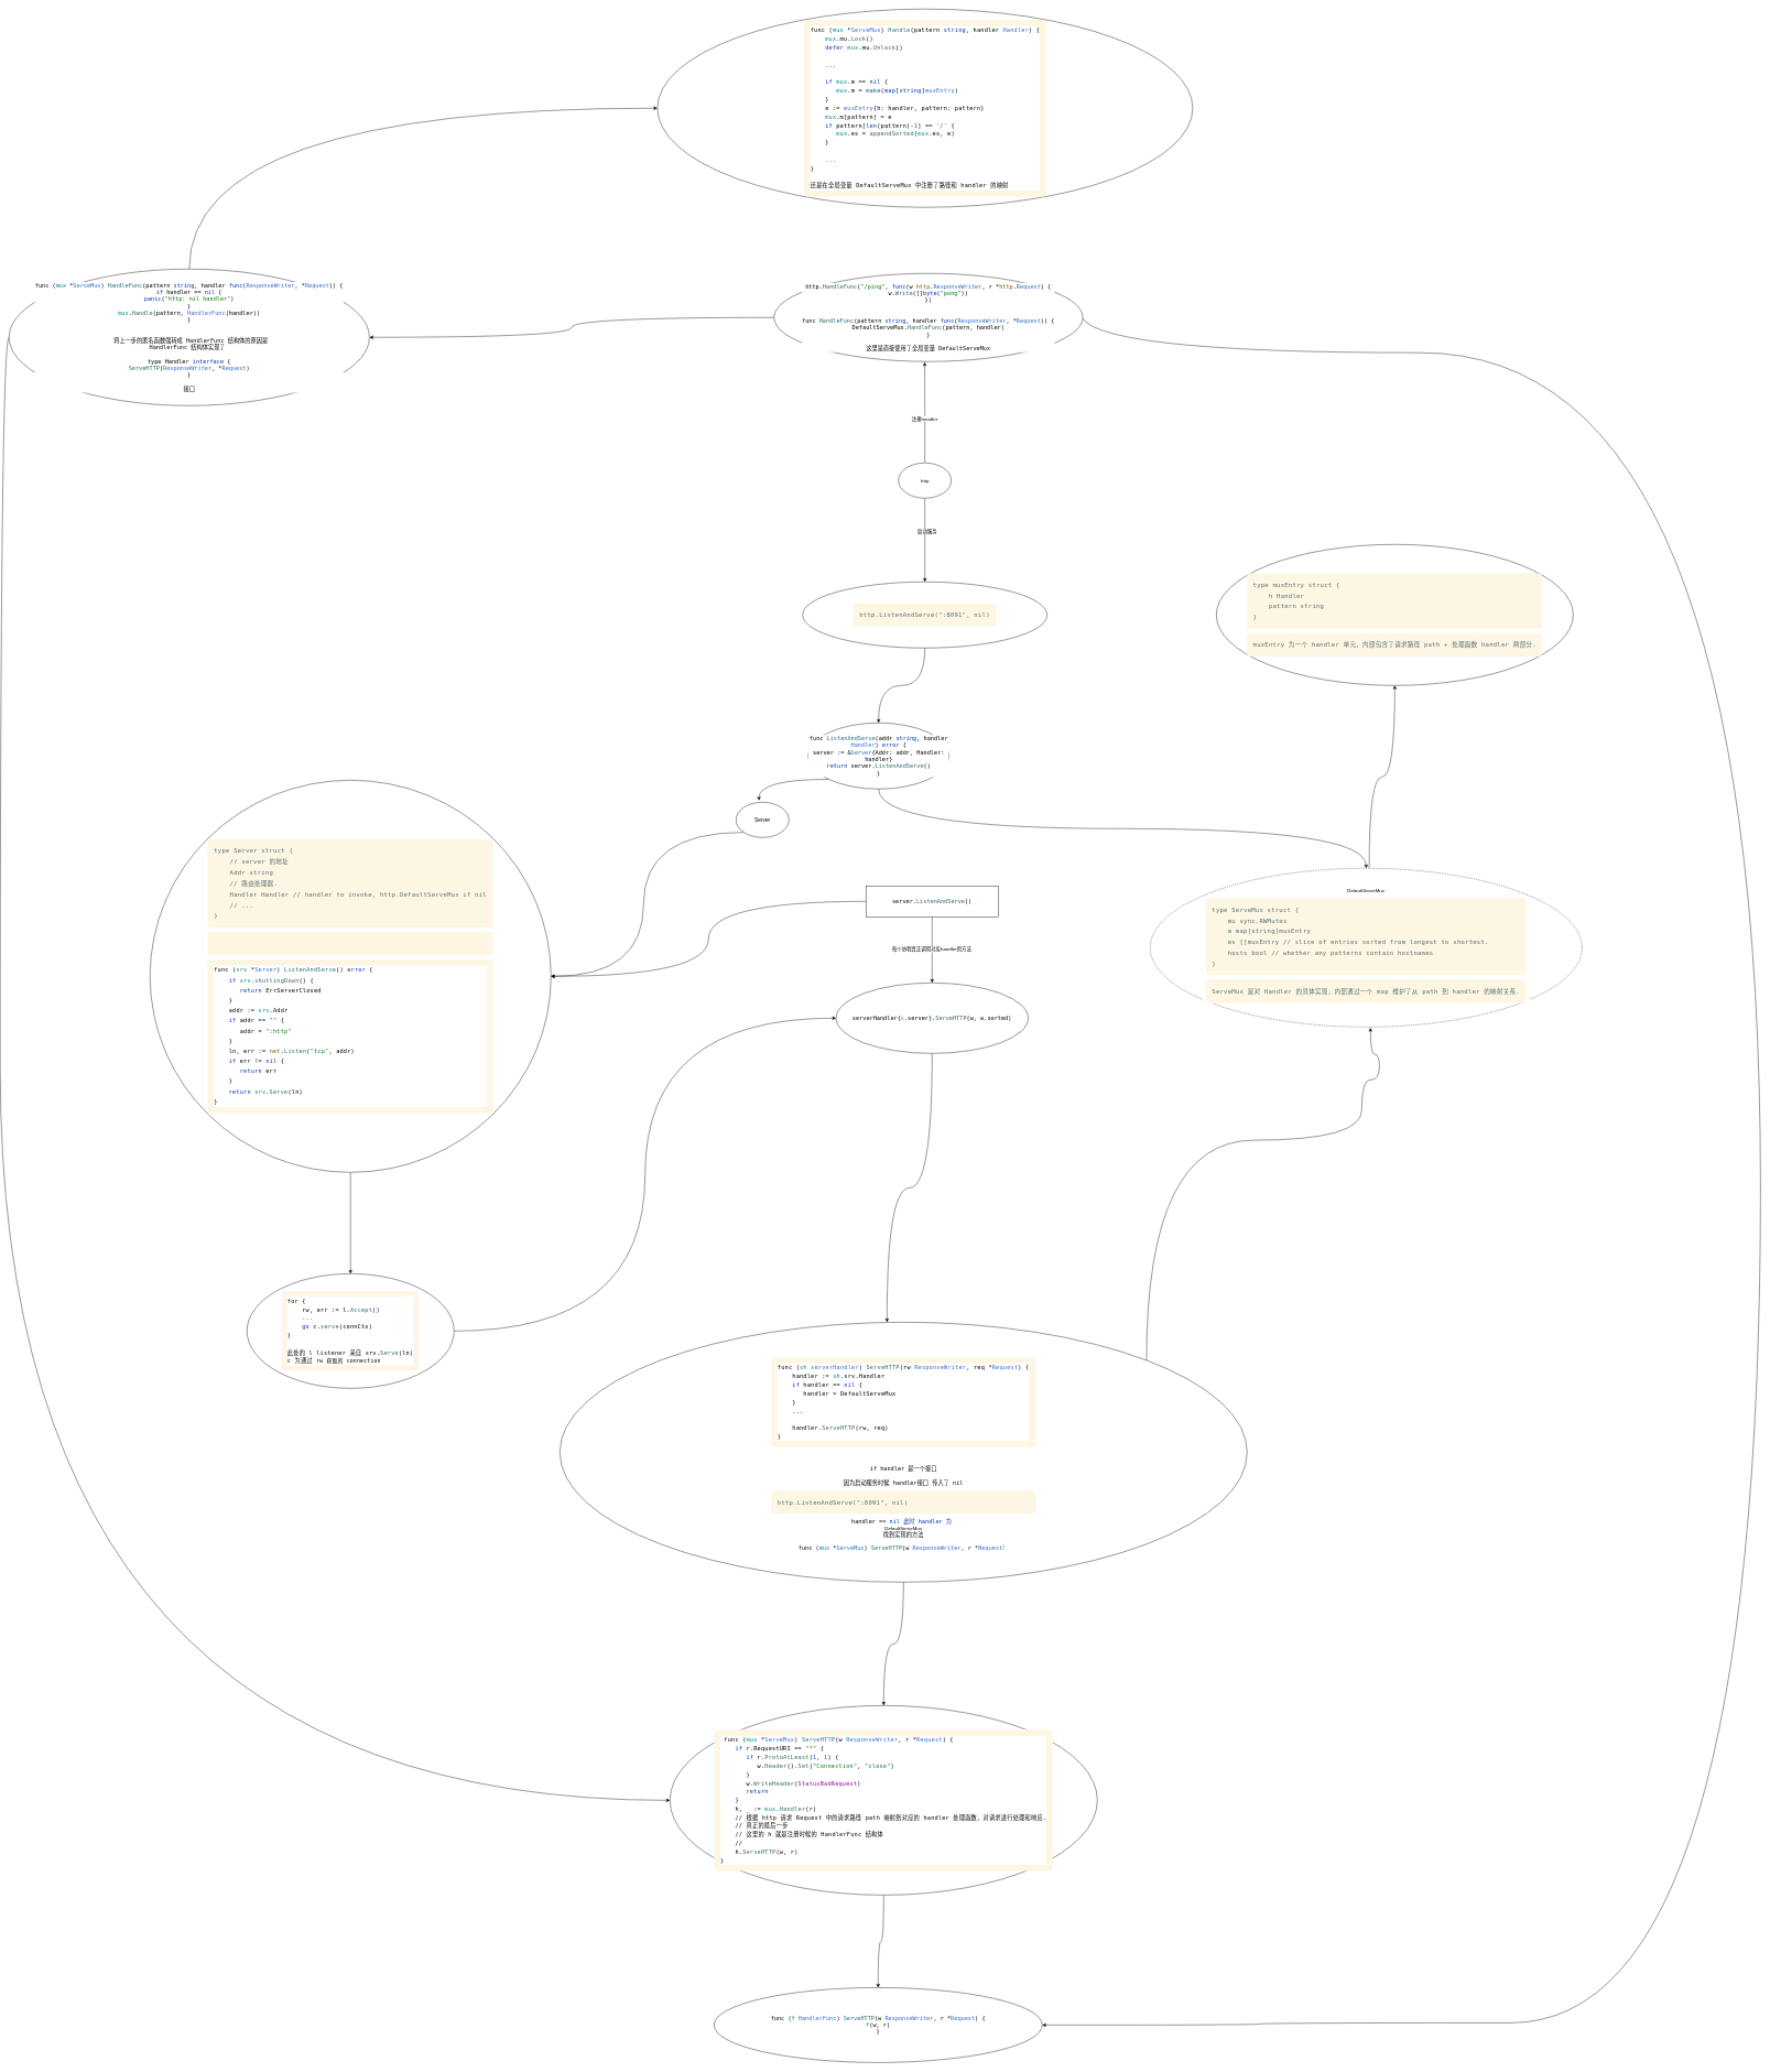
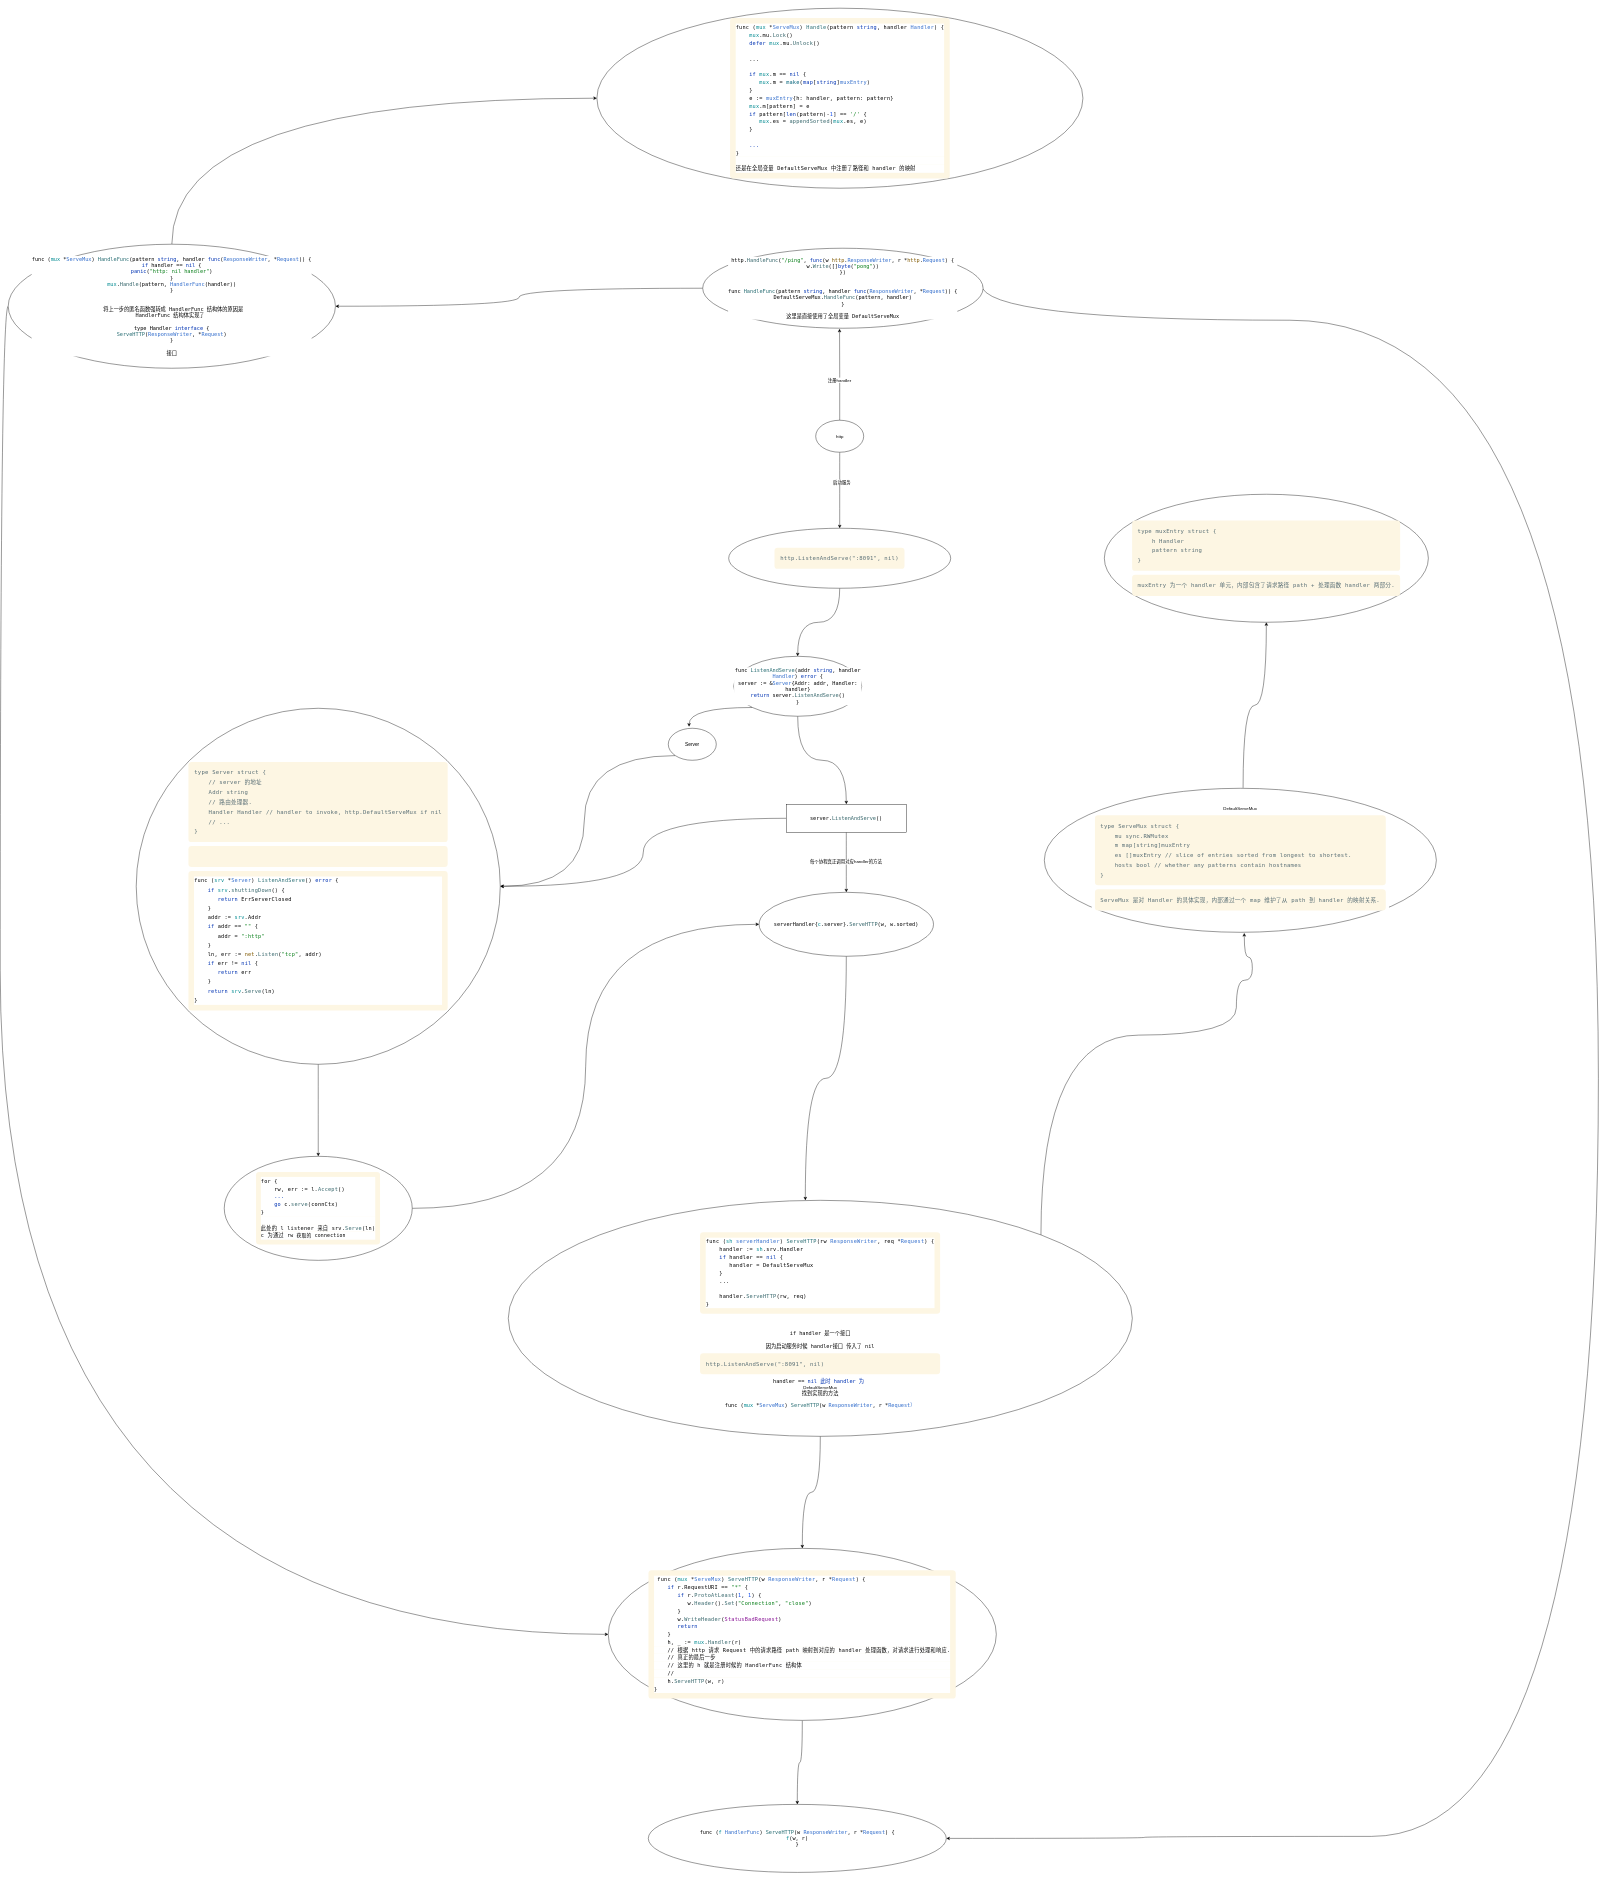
- <mxCell id="3" style="edgeStyle=orthogonalEdgeStyle;orthogonalLoop=1;jettySize=auto;html=1;exitX=0.5;exitY=1;exitDx=0;exitDy=0;curved=1;" parent="1" source="4" target="23" edge="1"><mxGeometry relative="1" as="geometry" /></mxCell>
+ <mxCell id="3" style="edgeStyle=orthogonalEdgeStyle;orthogonalLoop=1;jettySize=auto;html=1;exitX=0.5;exitY=1;exitDx=0;exitDy=0;curved=1;" parent="1" source="4" target="12" edge="1"><mxGeometry relative="1" as="geometry" /></mxCell>
- <mxCell id="23" value="DefaultServeMux&lt;br&gt;&lt;div style=&quot;background-color: rgb(255, 255, 255); color: rgb(8, 8, 8); font-family: &amp;quot;JetBrains Mono&amp;quot;, monospace; font-size: 9.8pt;&quot;&gt;&lt;pre style=&quot;margin: 10px 8px; padding: 1em; outline: 0px; max-width: 100%; letter-spacing: 0.544px; color: rgb(88, 110, 117); background: rgb(253, 246, 227); font-size: 14px; text-align: left; line-height: 1.5; font-family: -apple-system-font, BlinkMacSystemFont, &amp;quot;Helvetica Neue&amp;quot;, &amp;quot;PingFang SC&amp;quot;, &amp;quot;Hiragino Sans GB&amp;quot;, &amp;quot;Microsoft YaHei UI&amp;quot;, &amp;quot;Microsoft YaHei&amp;quot;, Arial, sans-serif; overflow-x: auto; border-radius: 8px; box-sizing: border-box !important; overflow-wrap: break-word !important;&quot;&gt;&lt;code style=&quot;margin: 0px; padding: 0px; outline: 0px; max-width: 100%; line-height: 1.75; font-family: Menlo, &amp;quot;Operator Mono&amp;quot;, Consolas, Monaco, monospace; box-sizing: border-box !important; overflow-wrap: break-word !important;&quot;&gt;type&amp;nbsp;ServeMux&amp;nbsp;struct&amp;nbsp;{&lt;br style=&quot;margin: 0px; padding: 0px; outline: 0px; max-width: 100%; box-sizing: border-box !important; overflow-wrap: break-word !important;&quot;&gt;&amp;nbsp;&amp;nbsp;&amp;nbsp;&amp;nbsp;mu&amp;nbsp;sync.RWMutex&lt;br style=&quot;margin: 0px; padding: 0px; outline: 0px; max-width: 100%; box-sizing: border-box !important; overflow-wrap: break-word !important;&quot;&gt;&amp;nbsp;&amp;nbsp;&amp;nbsp;&amp;nbsp;m&amp;nbsp;map[string]muxEntry&lt;br style=&quot;margin: 0px; padding: 0px; outline: 0px; max-width: 100%; box-sizing: border-box !important; overflow-wrap: break-word !important;&quot;&gt;&amp;nbsp;&amp;nbsp;&amp;nbsp;&amp;nbsp;es&amp;nbsp;[]muxEntry&amp;nbsp;//&amp;nbsp;slice&amp;nbsp;of&amp;nbsp;entries&amp;nbsp;sorted&amp;nbsp;from&amp;nbsp;longest&amp;nbsp;to&amp;nbsp;shortest.&lt;br style=&quot;margin: 0px; padding: 0px; outline: 0px; max-width: 100%; box-sizing: border-box !important; overflow-wrap: break-word !important;&quot;&gt;&amp;nbsp;&amp;nbsp;&amp;nbsp;&amp;nbsp;hosts&amp;nbsp;bool&amp;nbsp;//&amp;nbsp;whether&amp;nbsp;any&amp;nbsp;patterns&amp;nbsp;contain&amp;nbsp;hostnames&lt;br style=&quot;margin: 0px; padding: 0px; outline: 0px; max-width: 100%; box-sizing: border-box !important; overflow-wrap: break-word !important;&quot;&gt;}&lt;/code&gt;&lt;/pre&gt;&lt;pre style=&quot;margin: 10px 8px; padding: 1em; outline: 0px; max-width: 100%; letter-spacing: 0.544px; color: rgb(88, 110, 117); background: rgb(253, 246, 227); font-size: 14px; text-align: left; line-height: 1.5; font-family: -apple-system-font, BlinkMacSystemFont, &amp;quot;Helvetica Neue&amp;quot;, &amp;quot;PingFang SC&amp;quot;, &amp;quot;Hiragino Sans GB&amp;quot;, &amp;quot;Microsoft YaHei UI&amp;quot;, &amp;quot;Microsoft YaHei&amp;quot;, Arial, sans-serif; overflow-x: auto; border-radius: 8px; box-sizing: border-box !important; overflow-wrap: break-word !important;&quot;&gt;&lt;code style=&quot;margin: 0px; padding: 0px; outline: 0px; max-width: 100%; line-height: 1.75; font-family: Menlo, &amp;quot;Operator Mono&amp;quot;, Consolas, Monaco, monospace; box-sizing: border-box !important; overflow-wrap: break-word !important;&quot;&gt;ServeMux 是对 Handler 的具体实现，内部通过一个 map 维护了从 path 到 handler 的映射关系.&lt;br&gt;&lt;/code&gt;&lt;/pre&gt;&lt;/div&gt;" style="ellipse;whiteSpace=wrap;html=1;fontFamily=Helvetica;fontSize=11;fontColor=default;dashed=1;" parent="1" vertex="1"><mxGeometry x="2610" y="1970" width="980" height="360" as="geometry" /></mxCell>
+ <mxCell id="23" value="DefaultServeMux&lt;br&gt;&lt;div style=&quot;background-color: rgb(255, 255, 255); color: rgb(8, 8, 8); font-family: &amp;quot;JetBrains Mono&amp;quot;, monospace; font-size: 9.8pt;&quot;&gt;&lt;pre style=&quot;margin: 10px 8px; padding: 1em; outline: 0px; max-width: 100%; letter-spacing: 0.544px; color: rgb(88, 110, 117); background: rgb(253, 246, 227); font-size: 14px; text-align: left; line-height: 1.5; font-family: -apple-system-font, BlinkMacSystemFont, &amp;quot;Helvetica Neue&amp;quot;, &amp;quot;PingFang SC&amp;quot;, &amp;quot;Hiragino Sans GB&amp;quot;, &amp;quot;Microsoft YaHei UI&amp;quot;, &amp;quot;Microsoft YaHei&amp;quot;, Arial, sans-serif; overflow-x: auto; border-radius: 8px; box-sizing: border-box !important; overflow-wrap: break-word !important;&quot;&gt;&lt;code style=&quot;margin: 0px; padding: 0px; outline: 0px; max-width: 100%; line-height: 1.75; font-family: Menlo, &amp;quot;Operator Mono&amp;quot;, Consolas, Monaco, monospace; box-sizing: border-box !important; overflow-wrap: break-word !important;&quot;&gt;type&amp;nbsp;ServeMux&amp;nbsp;struct&amp;nbsp;{&lt;br style=&quot;margin: 0px; padding: 0px; outline: 0px; max-width: 100%; box-sizing: border-box !important; overflow-wrap: break-word !important;&quot;&gt;&amp;nbsp;&amp;nbsp;&amp;nbsp;&amp;nbsp;mu&amp;nbsp;sync.RWMutex&lt;br style=&quot;margin: 0px; padding: 0px; outline: 0px; max-width: 100%; box-sizing: border-box !important; overflow-wrap: break-word !important;&quot;&gt;&amp;nbsp;&amp;nbsp;&amp;nbsp;&amp;nbsp;m&amp;nbsp;map[string]muxEntry&lt;br style=&quot;margin: 0px; padding: 0px; outline: 0px; max-width: 100%; box-sizing: border-box !important; overflow-wrap: break-word !important;&quot;&gt;&amp;nbsp;&amp;nbsp;&amp;nbsp;&amp;nbsp;es&amp;nbsp;[]muxEntry&amp;nbsp;//&amp;nbsp;slice&amp;nbsp;of&amp;nbsp;entries&amp;nbsp;sorted&amp;nbsp;from&amp;nbsp;longest&amp;nbsp;to&amp;nbsp;shortest.&lt;br style=&quot;margin: 0px; padding: 0px; outline: 0px; max-width: 100%; box-sizing: border-box !important; overflow-wrap: break-word !important;&quot;&gt;&amp;nbsp;&amp;nbsp;&amp;nbsp;&amp;nbsp;hosts&amp;nbsp;bool&amp;nbsp;//&amp;nbsp;whether&amp;nbsp;any&amp;nbsp;patterns&amp;nbsp;contain&amp;nbsp;hostnames&lt;br style=&quot;margin: 0px; padding: 0px; outline: 0px; max-width: 100%; box-sizing: border-box !important; overflow-wrap: break-word !important;&quot;&gt;}&lt;/code&gt;&lt;/pre&gt;&lt;pre style=&quot;margin: 10px 8px; padding: 1em; outline: 0px; max-width: 100%; letter-spacing: 0.544px; color: rgb(88, 110, 117); background: rgb(253, 246, 227); font-size: 14px; text-align: left; line-height: 1.5; font-family: -apple-system-font, BlinkMacSystemFont, &amp;quot;Helvetica Neue&amp;quot;, &amp;quot;PingFang SC&amp;quot;, &amp;quot;Hiragino Sans GB&amp;quot;, &amp;quot;Microsoft YaHei UI&amp;quot;, &amp;quot;Microsoft YaHei&amp;quot;, Arial, sans-serif; overflow-x: auto; border-radius: 8px; box-sizing: border-box !important; overflow-wrap: break-word !important;&quot;&gt;&lt;code style=&quot;margin: 0px; padding: 0px; outline: 0px; max-width: 100%; line-height: 1.75; font-family: Menlo, &amp;quot;Operator Mono&amp;quot;, Consolas, Monaco, monospace; box-sizing: border-box !important; overflow-wrap: break-word !important;&quot;&gt;ServeMux 是对 Handler 的具体实现，内部通过一个 map 维护了从 path 到 handler 的映射关系.&lt;br&gt;&lt;/code&gt;&lt;/pre&gt;&lt;/div&gt;" style="ellipse;whiteSpace=wrap;html=1;fontFamily=Helvetica;fontSize=11;fontColor=default;" parent="1" vertex="1"><mxGeometry x="2610" y="1970" width="980" height="360" as="geometry" /></mxCell>
